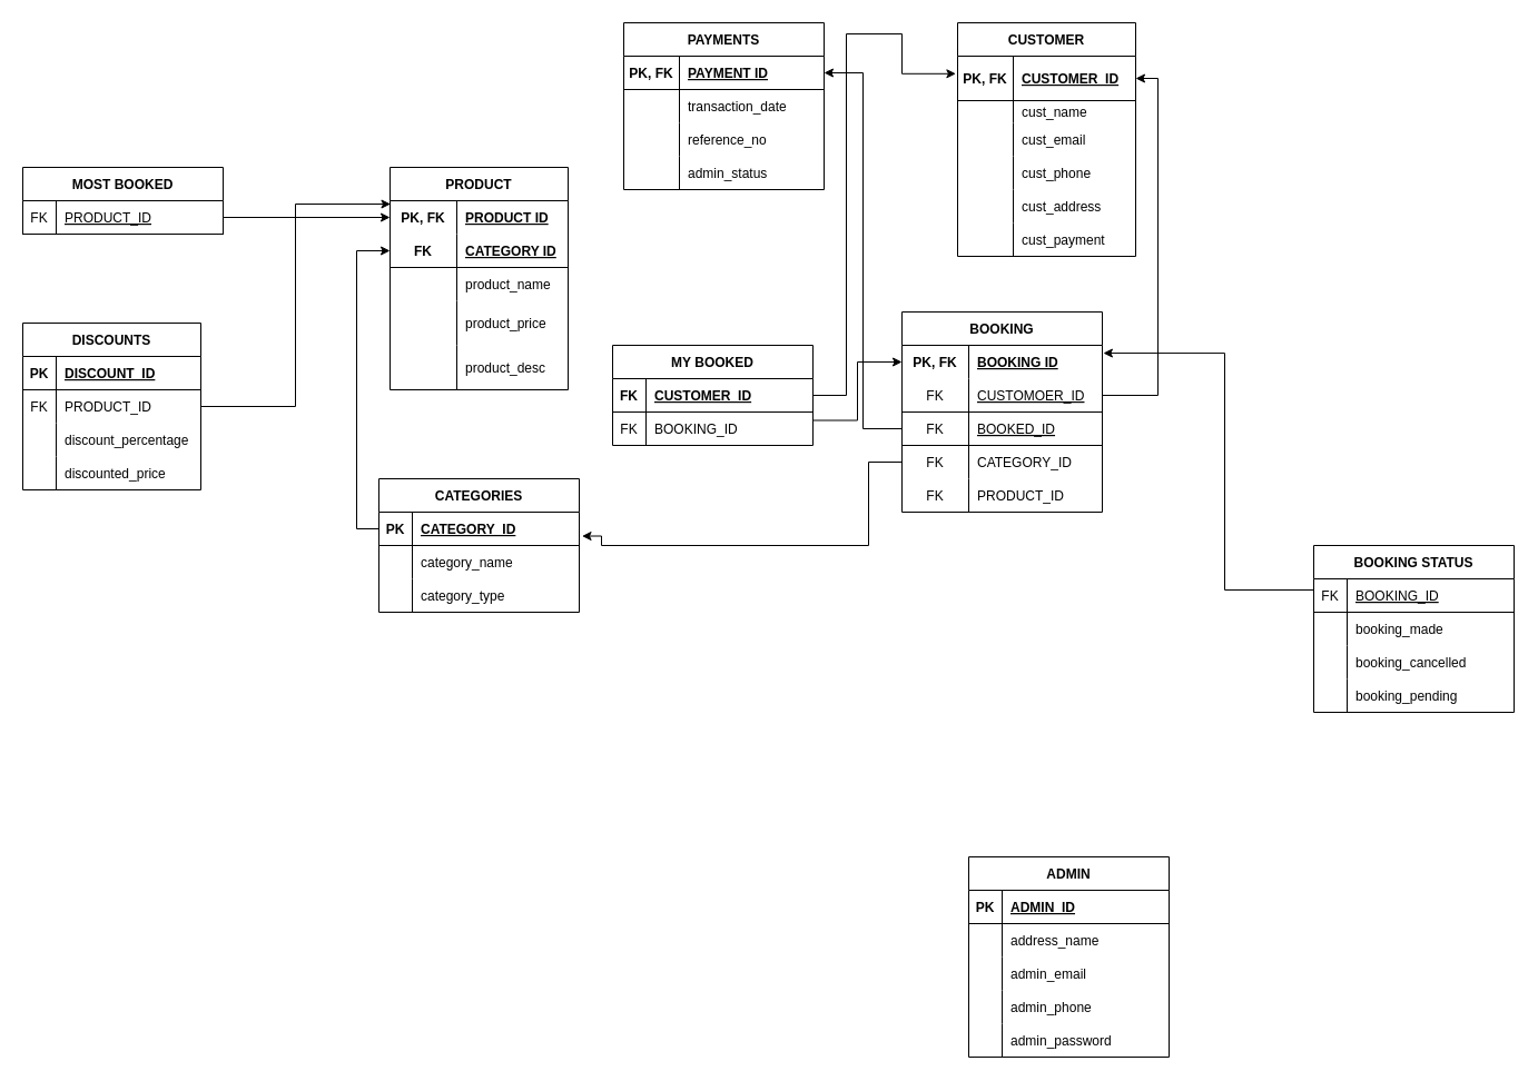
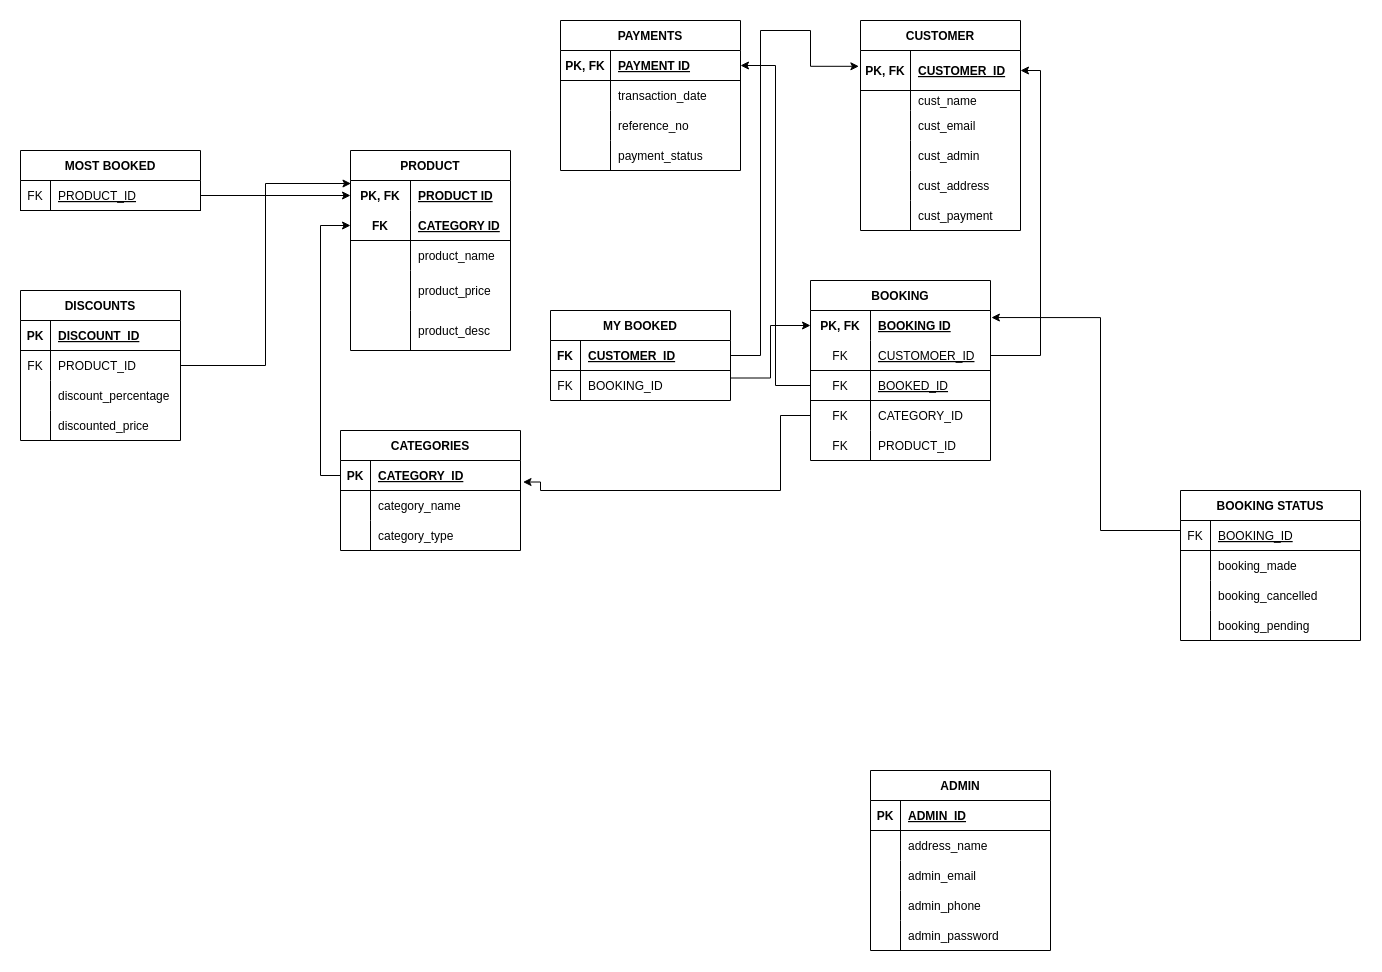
- <mxCell id="61" value="admin_status" style="shape=partialRectangle;connectable=0;fillColor=none;top=0;left=0;bottom=0;right=0;align=left;spacingLeft=6;overflow=hidden;" parent="59" vertex="1"><mxGeometry x="50" width="130" height="30" as="geometry"><mxRectangle width="130" height="30" as="alternateBounds" /></mxGeometry></mxCell>
+ <mxCell id="61" value="payment_status" style="shape=partialRectangle;connectable=0;fillColor=none;top=0;left=0;bottom=0;right=0;align=left;spacingLeft=6;overflow=hidden;" parent="59" vertex="1"><mxGeometry x="50" width="130" height="30" as="geometry"><mxRectangle width="130" height="30" as="alternateBounds" /></mxGeometry></mxCell>
- <mxCell id="14" value="cust_phone" style="shape=partialRectangle;connectable=0;fillColor=none;top=0;left=0;bottom=0;right=0;align=left;spacingLeft=6;overflow=hidden;" parent="12" vertex="1"><mxGeometry x="50" width="110" height="30" as="geometry"><mxRectangle width="110" height="30" as="alternateBounds" /></mxGeometry></mxCell>
+ <mxCell id="14" value="cust_admin" style="shape=partialRectangle;connectable=0;fillColor=none;top=0;left=0;bottom=0;right=0;align=left;spacingLeft=6;overflow=hidden;" parent="12" vertex="1"><mxGeometry x="50" width="110" height="30" as="geometry"><mxRectangle width="110" height="30" as="alternateBounds" /></mxGeometry></mxCell>
